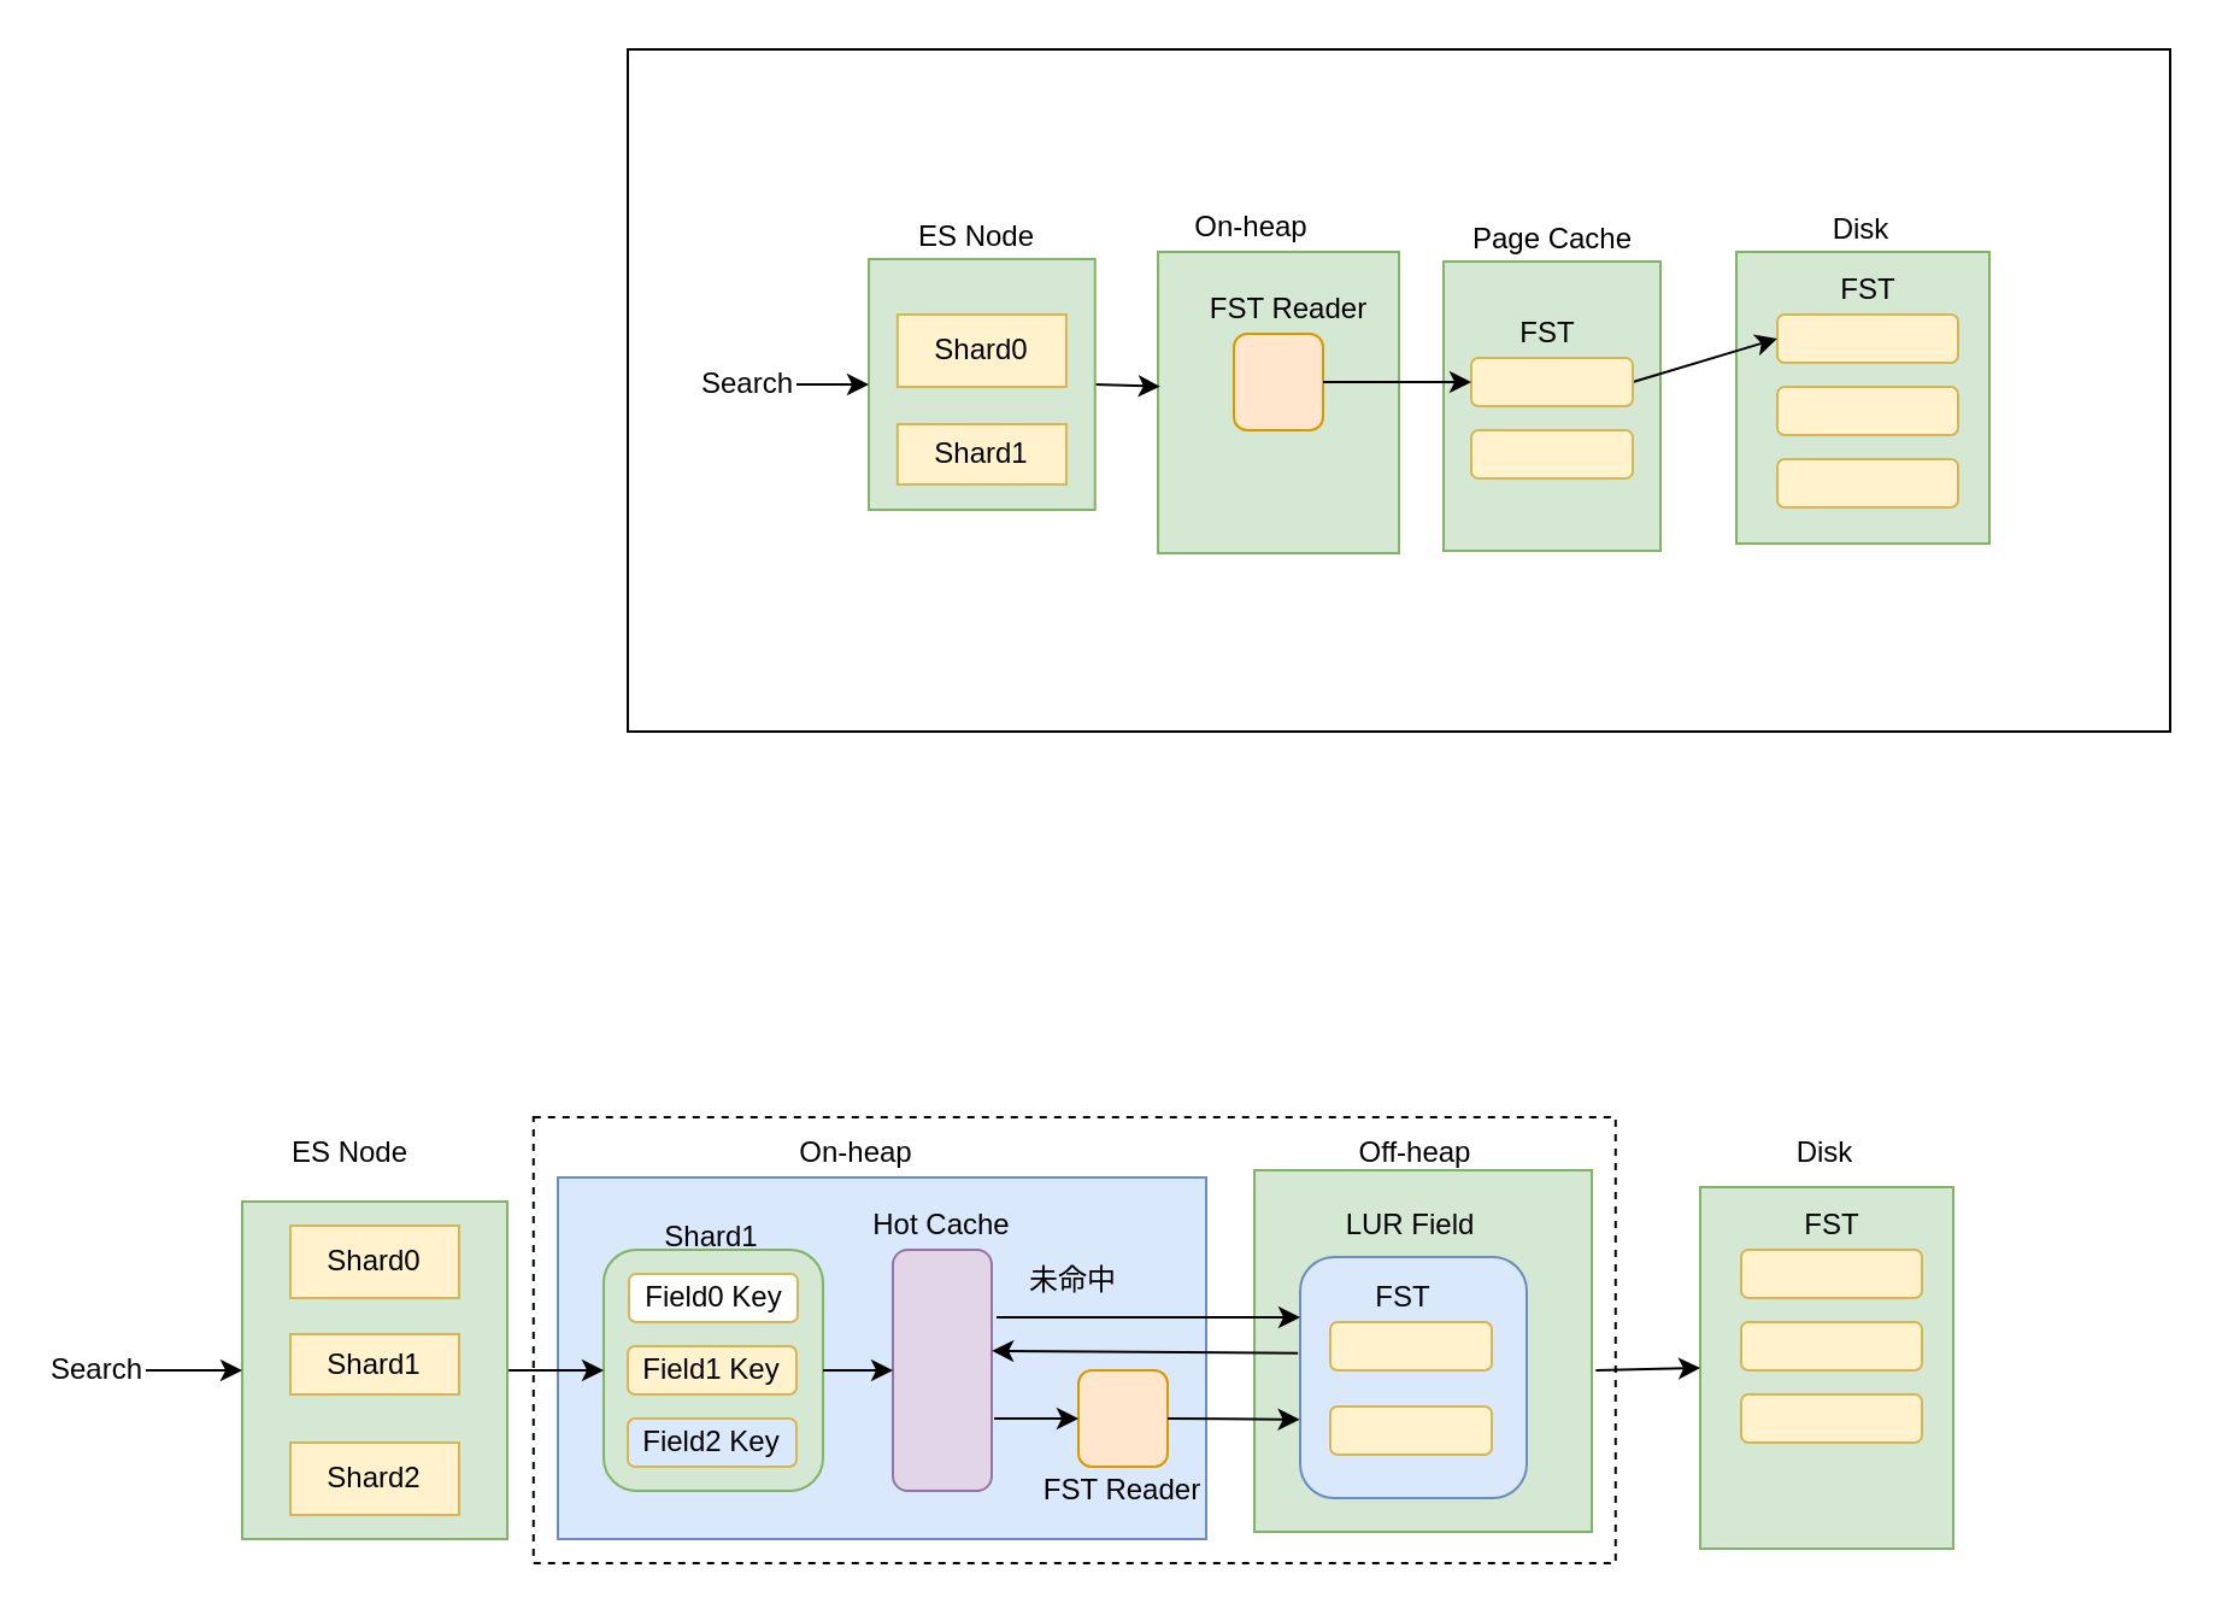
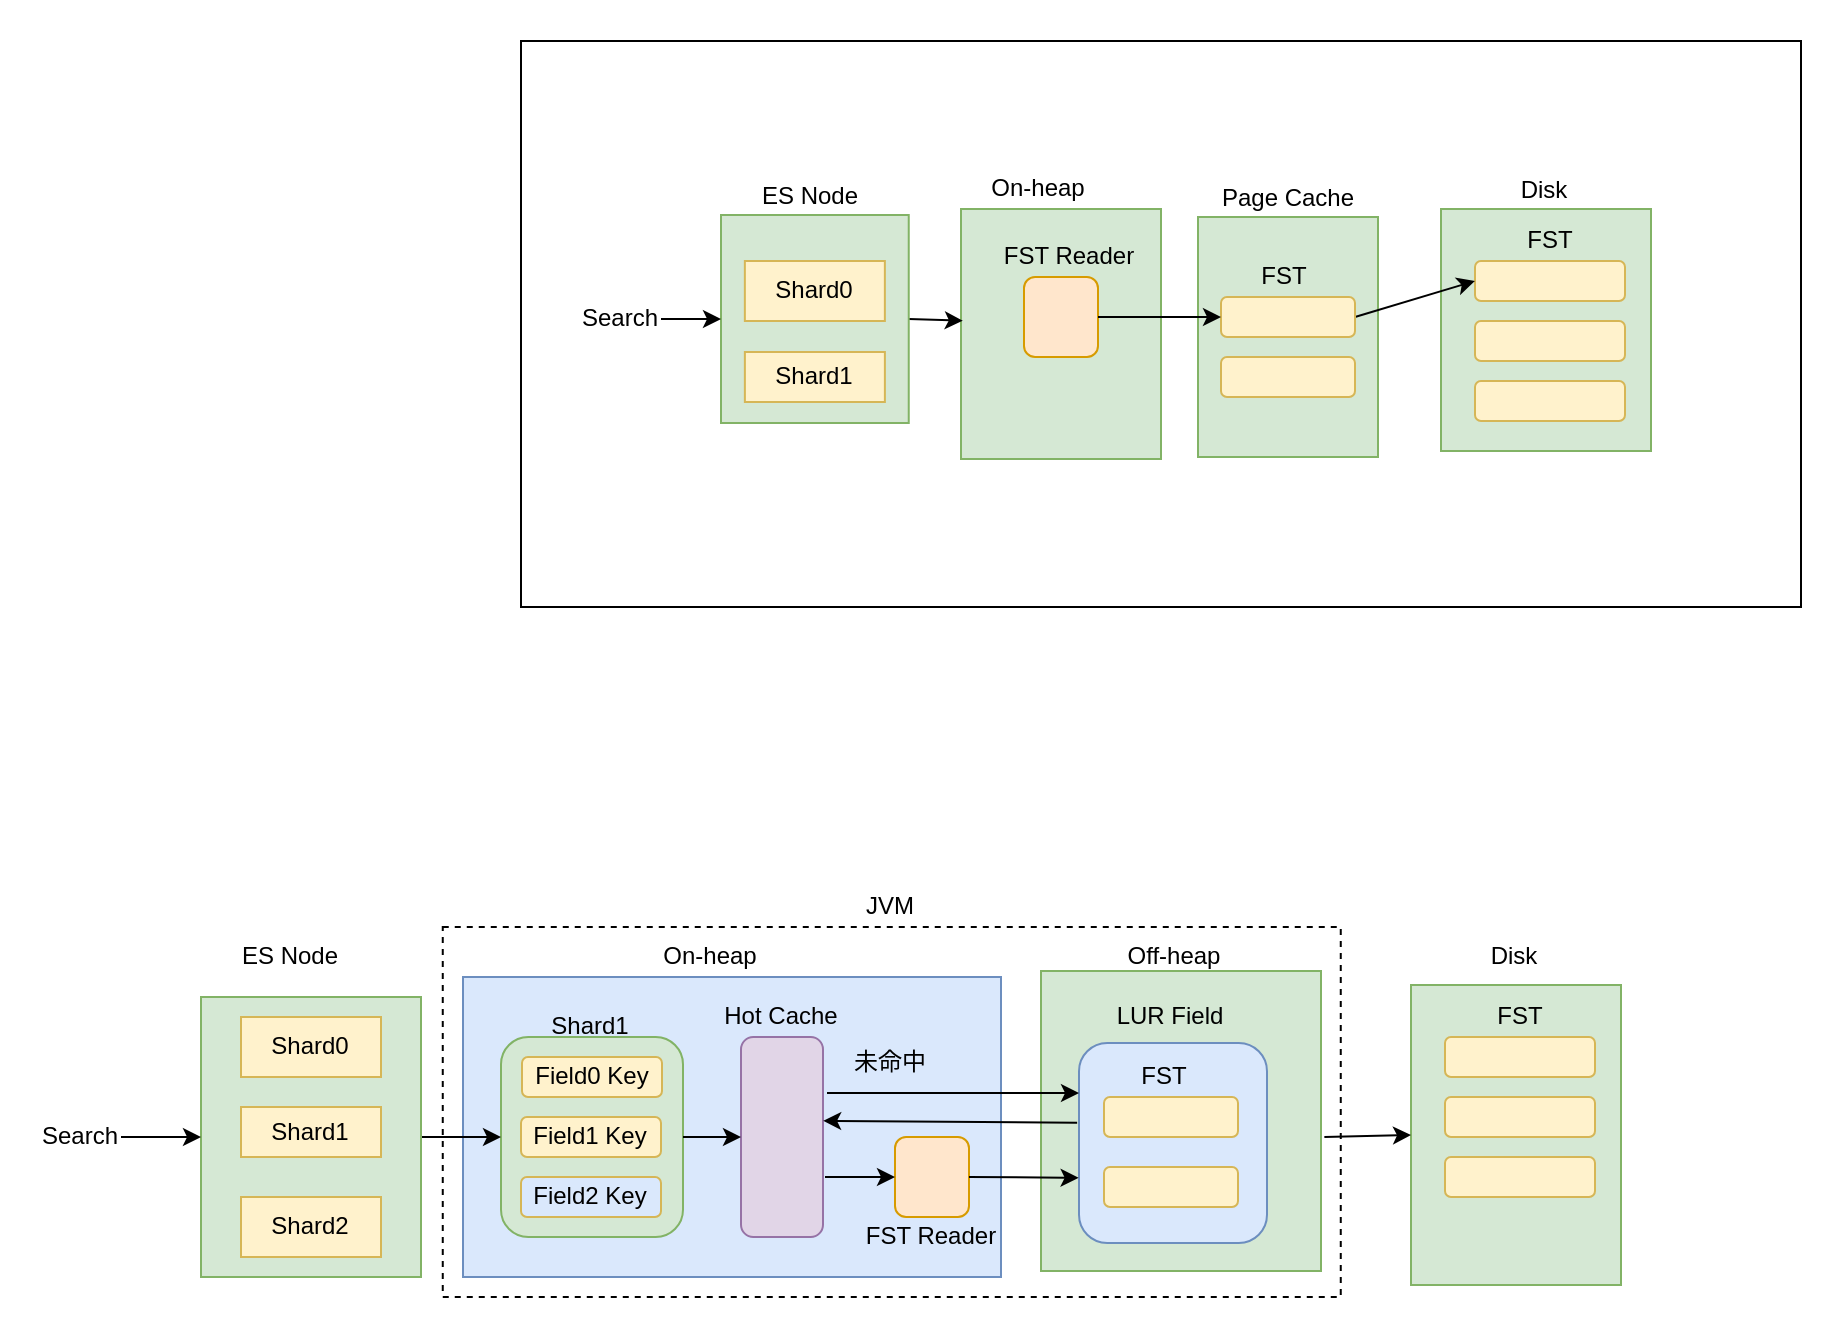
+ <mxCell id="45" value="JVM" style="text;html=1;strokeColor=none;fillColor=none;align=center;verticalAlign=middle;whiteSpace=wrap;rounded=0;" vertex="1" parent="1"><mxGeometry x="410" y="443" width="70" height="20" as="geometry" /></mxCell>
- <mxCell id="23" value="Field0 Key" style="rounded=1;whiteSpace=wrap;html=1;fillColor=#ffffff;strokeColor=#d6b656;" vertex="1" parent="1"><mxGeometry x="260.5" y="528" width="70" height="20" as="geometry" /></mxCell>
+ <mxCell id="23" value="Field0 Key" style="rounded=1;whiteSpace=wrap;html=1;fillColor=#fff2cc;strokeColor=#d6b656;" vertex="1" parent="1"><mxGeometry x="260.5" y="528" width="70" height="20" as="geometry" /></mxCell>
